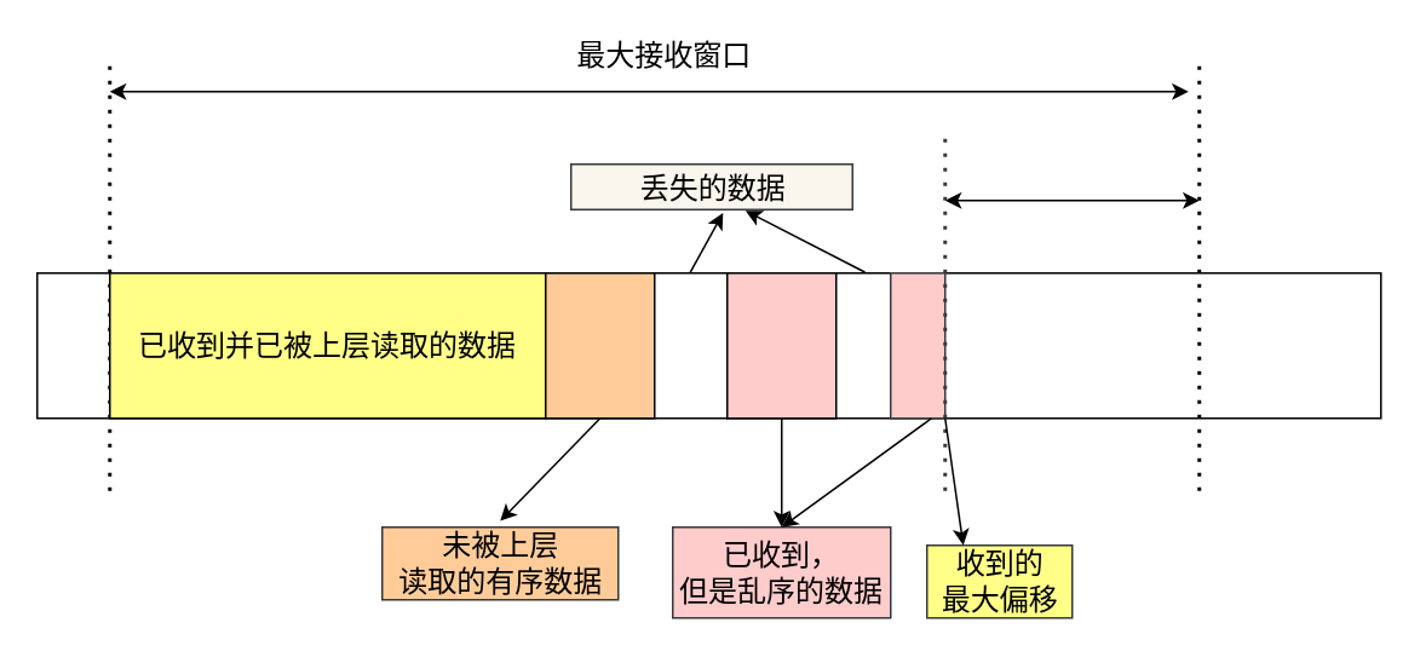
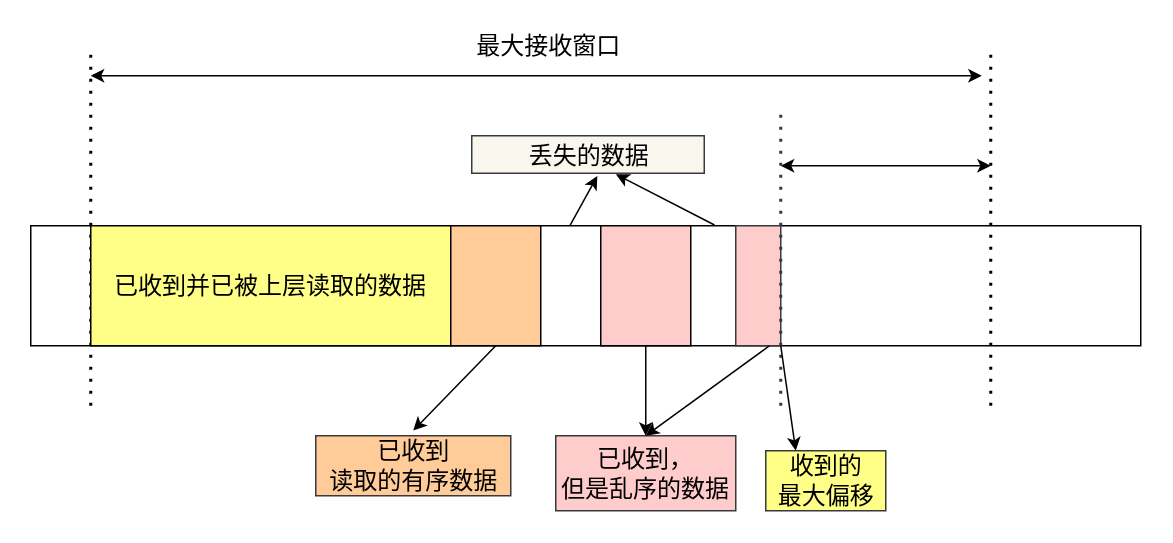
- <mxCell id="12" value="未被上层&lt;br&gt;读取的有序数据" style="text;html=1;align=center;verticalAlign=middle;resizable=0;points=[];autosize=1;strokeColor=#36393d;fillColor=#ffcc99;fontSize=16;" vertex="1" parent="1"><mxGeometry x="210" y="290" width="130" height="40" as="geometry" /></mxCell>
+ <mxCell id="12" value="已收到&lt;br&gt;读取的有序数据" style="text;html=1;align=center;verticalAlign=middle;resizable=0;points=[];autosize=1;strokeColor=#36393d;fillColor=#ffcc99;fontSize=16;" vertex="1" parent="1"><mxGeometry x="210" y="290" width="130" height="40" as="geometry" /></mxCell>
